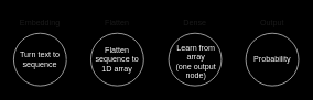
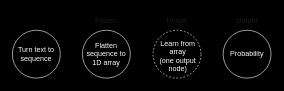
- <mxCell id="4" value="Embedding" style="text;html=1;strokeColor=none;fillColor=none;align=center;verticalAlign=middle;whiteSpace=wrap;rounded=0;fontColor=#1A1A1A;flipH=0;flipV=1;" parent="2" vertex="1"><mxGeometry x="10" width="60" height="30" as="geometry" /></mxCell>
- <mxCell id="8" value="Learn from array&lt;br&gt;(one output node)" style="ellipse;whiteSpace=wrap;html=1;aspect=fixed;strokeColor=#FFFFFF;fontColor=#FFFFFF;fillColor=#000000;spacingTop=5;spacingLeft=3;flipH=0;flipV=1;" parent="2" vertex="1"><mxGeometry x="235" y="30" width="80" height="80" as="geometry" /></mxCell>
+ <mxCell id="8" value="Learn from array&lt;br&gt;(one output node)" style="ellipse;whiteSpace=wrap;html=1;aspect=fixed;strokeColor=#FFFFFF;fontColor=#FFFFFF;fillColor=#000000;spacingTop=5;spacingLeft=3;flipH=0;flipV=1;dashed=1;" parent="2" vertex="1"><mxGeometry x="235" y="30" width="80" height="80" as="geometry" /></mxCell>
